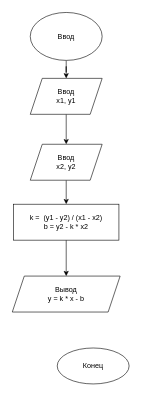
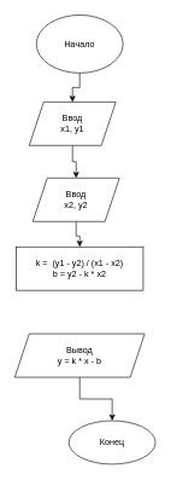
- <mxCell id="3" value="Ввод" style="ellipse;whiteSpace=wrap;html=1;" vertex="1" parent="1"><mxGeometry x="50" y="20" width="120" height="80" as="geometry" /></mxCell>
+ <mxCell id="3" value="Начало" style="ellipse;whiteSpace=wrap;html=1;" vertex="1" parent="1"><mxGeometry x="50" y="20" width="120" height="80" as="geometry" /></mxCell>
- <mxCell id="5" value="Ввод&lt;br&gt;x1, y1" style="shape=parallelogram;perimeter=parallelogramPerimeter;whiteSpace=wrap;html=1;fixedSize=1;" vertex="1" parent="1"><mxGeometry x="50" y="130" width="120" height="60" as="geometry" /></mxCell>
+ <mxCell id="5" value="Ввод&lt;br&gt;x1, y1" style="shape=parallelogram;perimeter=parallelogramPerimeter;whiteSpace=wrap;html=1;fixedSize=1;" vertex="1" parent="1"><mxGeometry x="40" y="140" width="120" height="60" as="geometry" /></mxCell>
- <mxCell id="7" value="Ввод&lt;br&gt;x2, y2" style="shape=parallelogram;perimeter=parallelogramPerimeter;whiteSpace=wrap;html=1;fixedSize=1;" vertex="1" parent="1"><mxGeometry x="50" y="240" width="120" height="60" as="geometry" /></mxCell>
+ <mxCell id="7" value="Ввод&lt;br&gt;x2, y2" style="shape=parallelogram;perimeter=parallelogramPerimeter;whiteSpace=wrap;html=1;fixedSize=1;" vertex="1" parent="1"><mxGeometry x="45" y="245" width="120" height="60" as="geometry" /></mxCell>
- <mxCell id="8" value="" style="edgeStyle=orthogonalEdgeStyle;rounded=0;orthogonalLoop=1;jettySize=auto;html=1;" edge="1" parent="1" source="9" target="11"><mxGeometry relative="1" as="geometry" /></mxCell>
+ <mxCell id="10" value="" style="edgeStyle=orthogonalEdgeStyle;rounded=0;orthogonalLoop=1;jettySize=auto;html=1;" edge="1" parent="1" source="11" target="12"><mxGeometry relative="1" as="geometry" /></mxCell>
